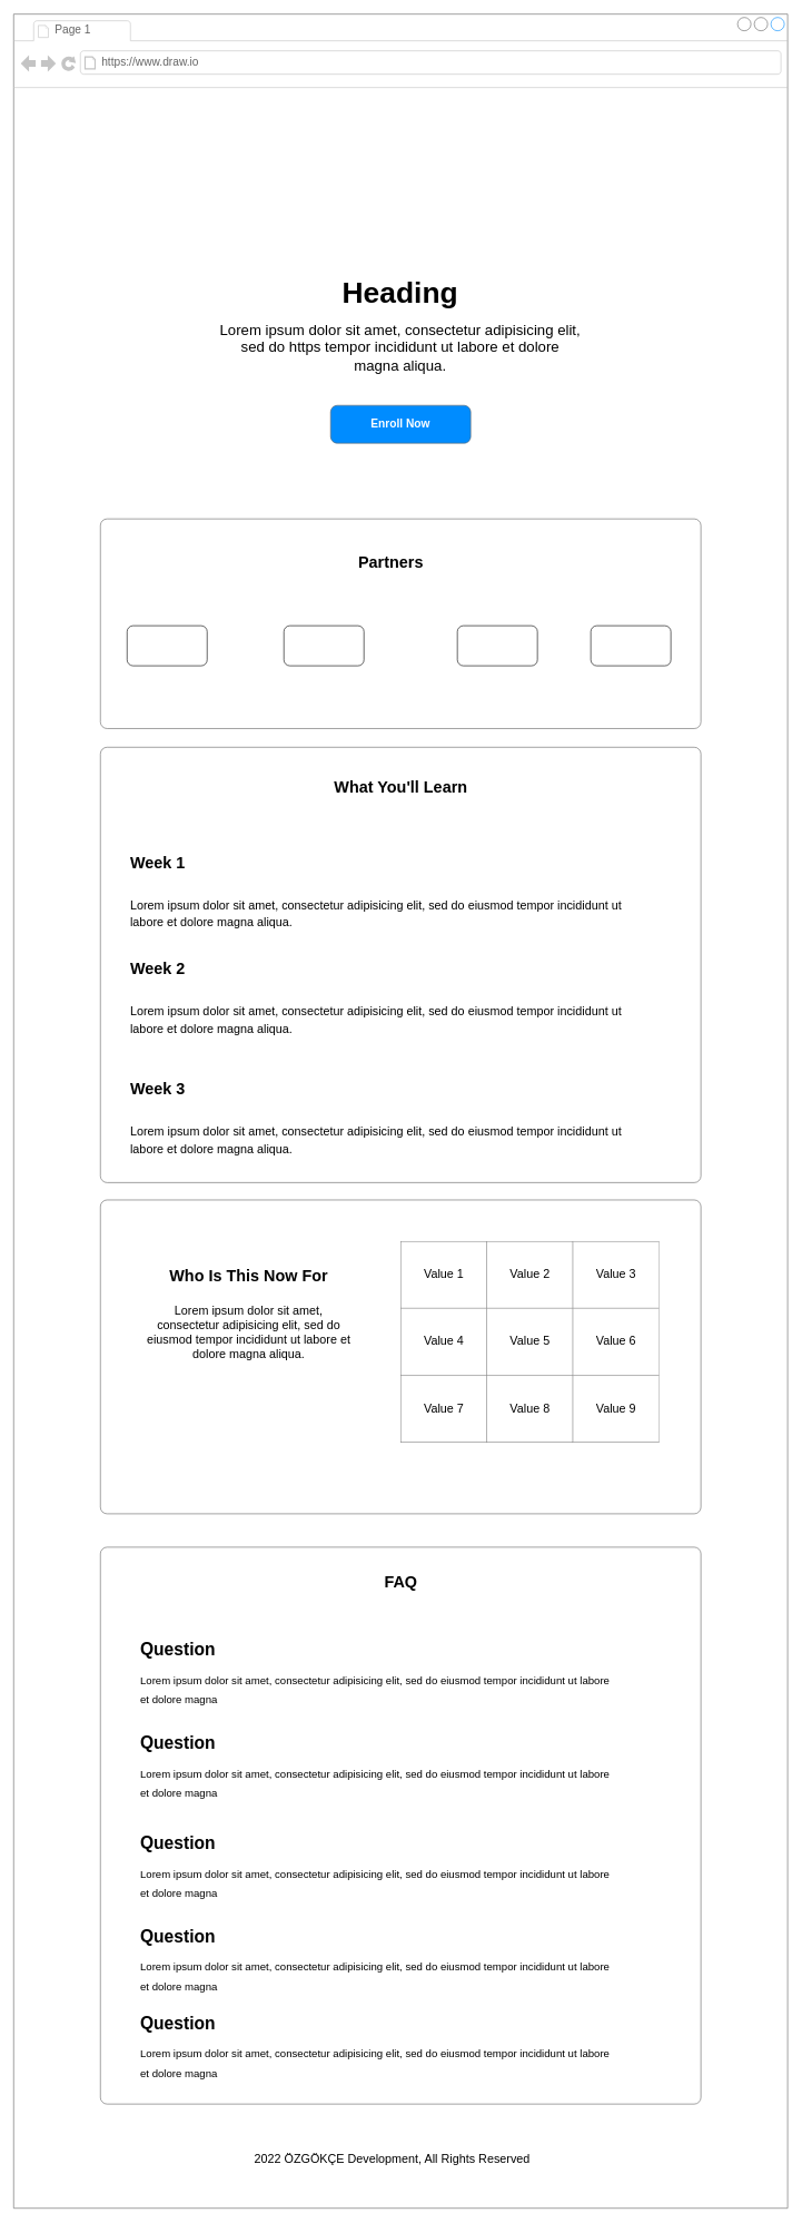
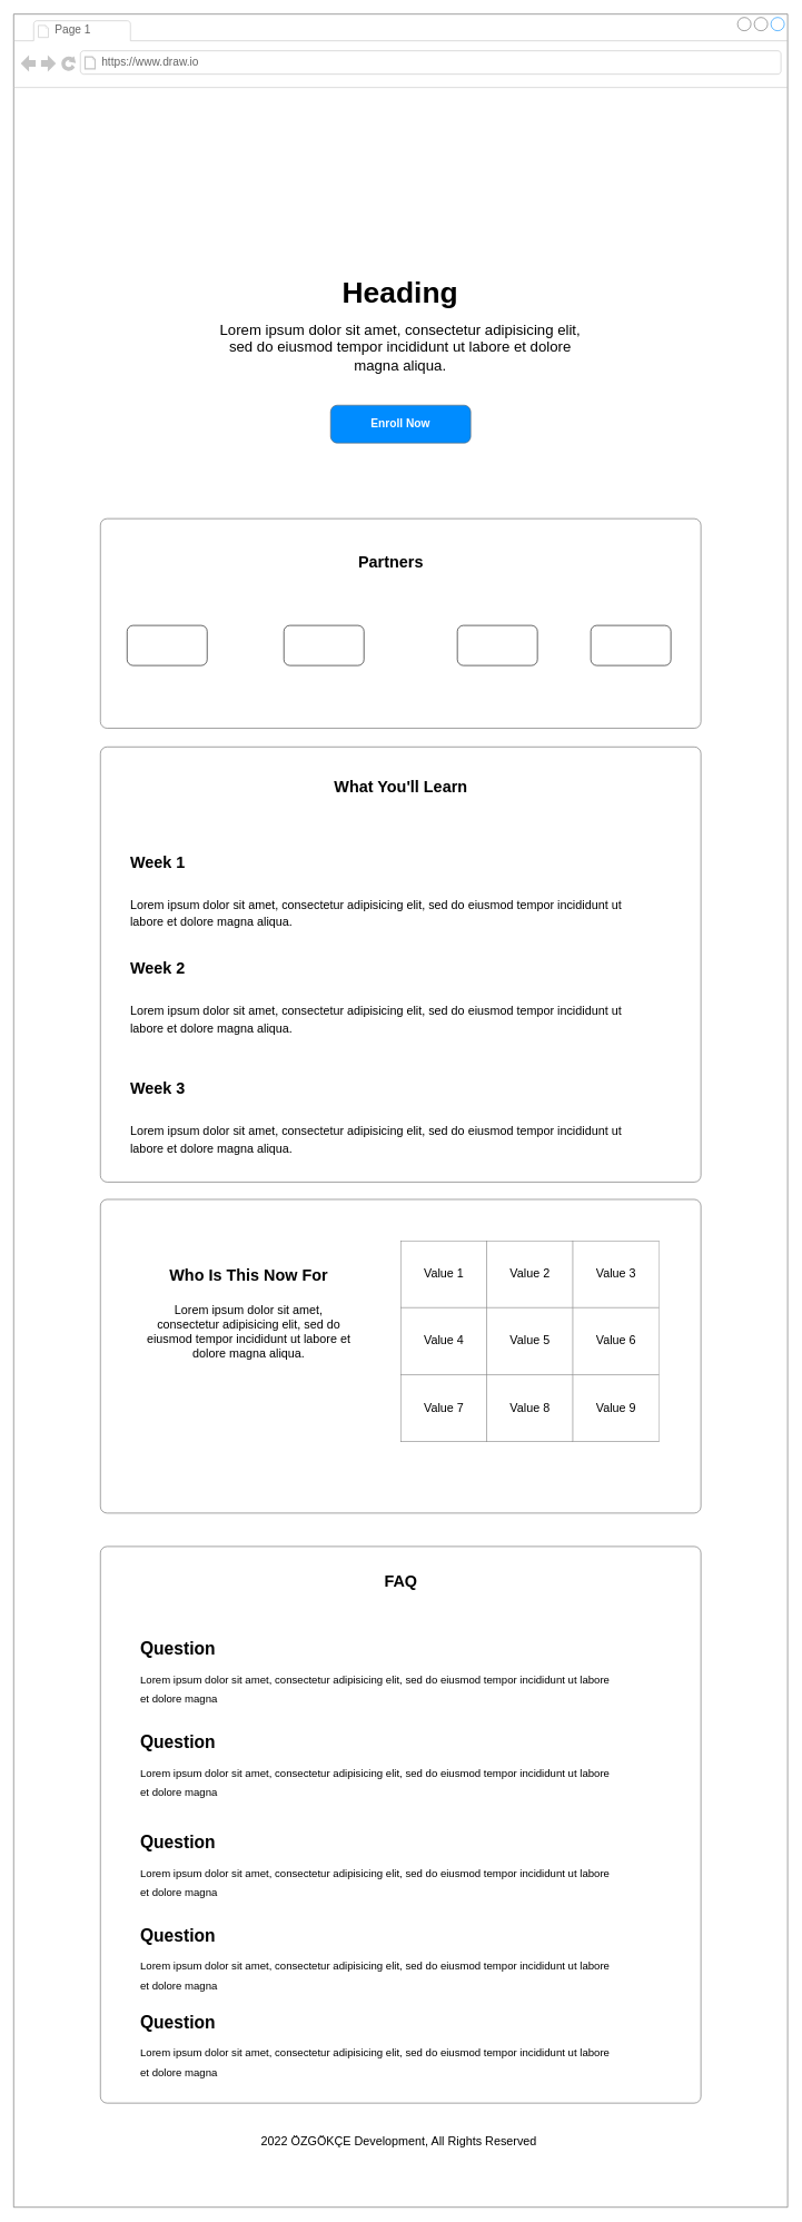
- <mxCell id="5" value="&lt;h1&gt;&lt;font style=&quot;font-size: 44px;&quot;&gt;Heading&lt;/font&gt;&lt;/h1&gt;&lt;p&gt;&lt;font style=&quot;font-size: 22px;&quot;&gt;Lorem ipsum dolor sit amet, consectetur adipisicing elit, sed do https tempor incididunt ut labore et dolore magna aliqua.&lt;/font&gt;&lt;/p&gt;" style="text;html=1;strokeColor=none;fillColor=none;spacing=5;spacingTop=-20;whiteSpace=wrap;overflow=hidden;rounded=0;align=center;" vertex="1" parent="2"><mxGeometry x="302" y="386" width="555" height="240" as="geometry" /></mxCell>
+ <mxCell id="5" value="&lt;h1&gt;&lt;font style=&quot;font-size: 44px;&quot;&gt;Heading&lt;/font&gt;&lt;/h1&gt;&lt;p&gt;&lt;font style=&quot;font-size: 22px;&quot;&gt;Lorem ipsum dolor sit amet, consectetur adipisicing elit, sed do eiusmod tempor incididunt ut labore et dolore magna aliqua.&lt;/font&gt;&lt;/p&gt;" style="text;html=1;strokeColor=none;fillColor=none;spacing=5;spacingTop=-20;whiteSpace=wrap;overflow=hidden;rounded=0;align=center;" vertex="1" parent="2"><mxGeometry x="302" y="386" width="555" height="240" as="geometry" /></mxCell>
- <mxCell id="27" value="&lt;span style=&quot;font-family: Mitr, sans-serif; text-align: start;&quot;&gt;&lt;font style=&quot;font-size: 18px;&quot;&gt;&amp;nbsp;2022 ÖZGÖKÇE Development, All Rights Reserved&lt;/font&gt;&lt;/span&gt;" style="text;html=1;strokeColor=none;fillColor=none;align=center;verticalAlign=middle;whiteSpace=wrap;rounded=0;fontSize=16;" vertex="1" parent="2"><mxGeometry x="350" y="3198" width="430" height="30" as="geometry" /></mxCell>
+ <mxCell id="27" value="&lt;span style=&quot;font-family: Mitr, sans-serif; text-align: start;&quot;&gt;&lt;font style=&quot;font-size: 18px;&quot;&gt;&amp;nbsp;2022 ÖZGÖKÇE Development, All Rights Reserved&lt;/font&gt;&lt;/span&gt;" style="text;html=1;strokeColor=none;fillColor=none;align=center;verticalAlign=middle;whiteSpace=wrap;rounded=0;fontSize=16;" vertex="1" parent="2"><mxGeometry x="360" y="3173" width="430" height="30" as="geometry" /></mxCell>
